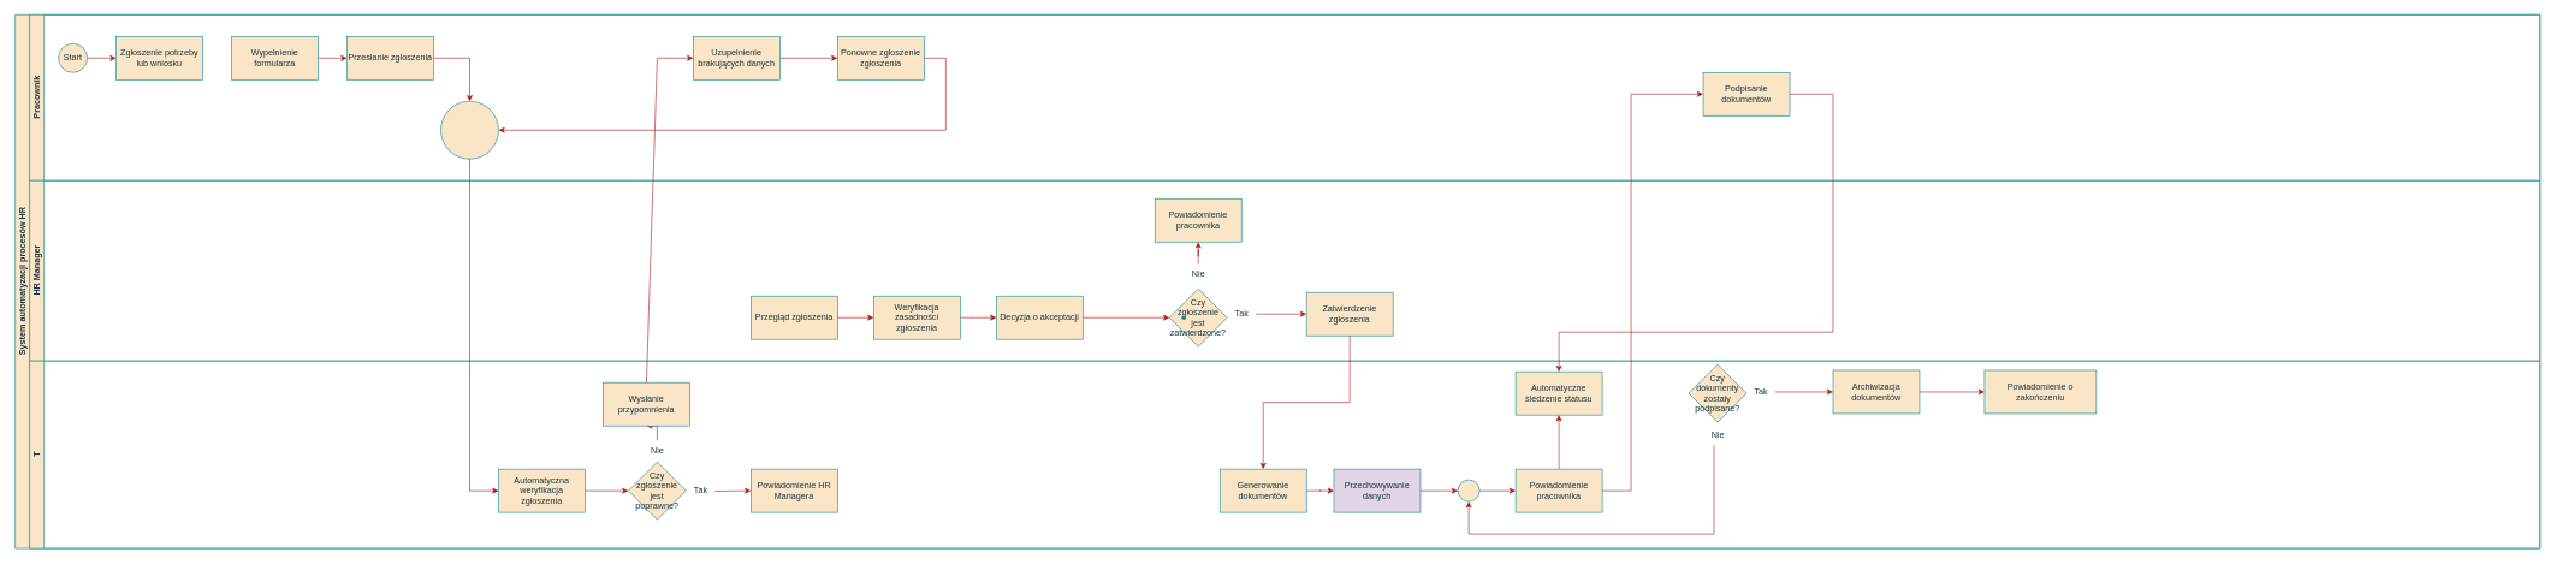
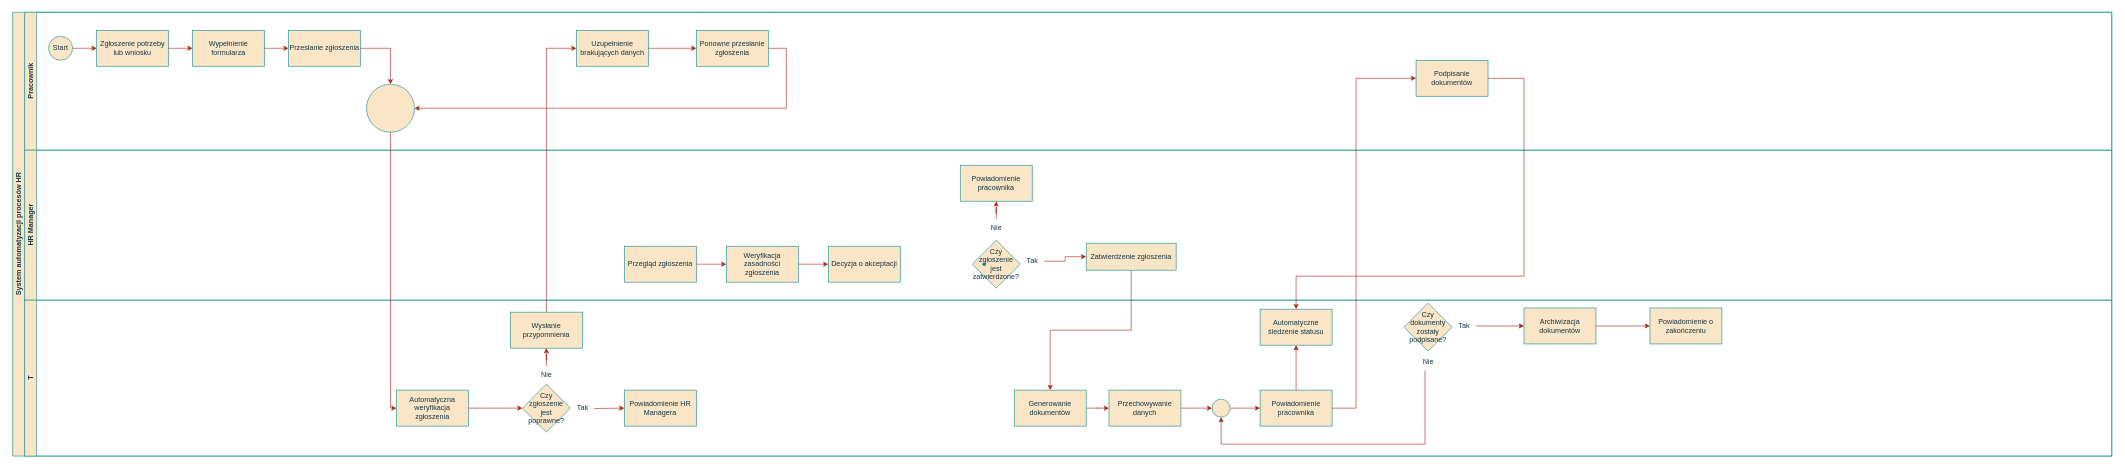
+ <mxCell id="8" value="" style="edgeStyle=none;orthogonalLoop=1;jettySize=auto;html=1;rounded=0;exitX=1;exitY=0.5;exitDx=0;exitDy=0;entryX=0;entryY=0.5;entryDx=0;entryDy=0;labelBackgroundColor=none;strokeColor=#A8201A;fontColor=default;" edge="1" parent="3" source="6" target="7"><mxGeometry width="100" relative="1" as="geometry"><mxPoint x="230" y="40" as="sourcePoint" /><mxPoint x="330" y="40" as="targetPoint" /><Array as="points" /></mxGeometry></mxCell>
- <mxCell id="13" value="Ponowne zgłoszenie zgłoszenia" style="whiteSpace=wrap;html=1;labelBackgroundColor=none;fillColor=#FAE5C7;strokeColor=#0F8B8D;fontColor=#143642;" vertex="1" parent="3"><mxGeometry x="1120" y="30" width="120" height="60" as="geometry" /></mxCell>
+ <mxCell id="13" value="Ponowne przesłanie zgłoszenia" style="whiteSpace=wrap;html=1;labelBackgroundColor=none;fillColor=#FAE5C7;strokeColor=#0F8B8D;fontColor=#143642;" vertex="1" parent="3"><mxGeometry x="1120" y="30" width="120" height="60" as="geometry" /></mxCell>
- <mxCell id="18" value="Zatwierdzenie zgłoszenia" style="whiteSpace=wrap;html=1;labelBackgroundColor=none;fillColor=#FAE5C7;strokeColor=#0F8B8D;fontColor=#143642;" vertex="1" parent="17"><mxGeometry x="1770" y="155" width="120" height="60" as="geometry" /></mxCell>
+ <mxCell id="18" value="Zatwierdzenie zgłoszenia" style="whiteSpace=wrap;html=1;labelBackgroundColor=none;fillColor=#FAE5C7;strokeColor=#0F8B8D;fontColor=#143642;" vertex="1" parent="17"><mxGeometry x="1770" y="155" width="150" height="45" as="geometry" /></mxCell>
- <mxCell id="29" value="" style="edgeStyle=orthogonalEdgeStyle;rounded=0;orthogonalLoop=1;jettySize=auto;html=1;entryX=0;entryY=0.5;entryDx=0;entryDy=0;labelBackgroundColor=none;strokeColor=#A8201A;fontColor=default;" edge="1" parent="17" source="30" target="19"><mxGeometry relative="1" as="geometry" /></mxCell>
- <mxCell id="56" value="Powiadomienie o zakończeniu" style="whiteSpace=wrap;html=1;labelBackgroundColor=none;fillColor=#FAE5C7;strokeColor=#0F8B8D;fontColor=#143642;" vertex="1" parent="34"><mxGeometry x="2710" y="13" width="155" height="60" as="geometry" /></mxCell>
+ <mxCell id="56" value="Powiadomienie o zakończeniu" style="whiteSpace=wrap;html=1;labelBackgroundColor=none;fillColor=#FAE5C7;strokeColor=#0F8B8D;fontColor=#143642;" vertex="1" parent="34"><mxGeometry x="2710" y="13" width="120" height="60" as="geometry" /></mxCell>
- <mxCell id="41" value="Wysłanie przypomnienia" style="whiteSpace=wrap;html=1;labelBackgroundColor=none;fillColor=#FAE5C7;strokeColor=#0F8B8D;fontColor=#143642;" vertex="1" parent="34"><mxGeometry x="795" y="30" width="120" height="60" as="geometry" /></mxCell>
+ <mxCell id="41" value="Wysłanie przypomnienia" style="whiteSpace=wrap;html=1;labelBackgroundColor=none;fillColor=#FAE5C7;strokeColor=#0F8B8D;fontColor=#143642;" vertex="1" parent="34"><mxGeometry x="810" y="20" width="120" height="60" as="geometry" /></mxCell>
- <mxCell id="35" value="Automatyczna weryfikacja zgłoszenia" style="whiteSpace=wrap;html=1;labelBackgroundColor=none;fillColor=#FAE5C7;strokeColor=#0F8B8D;fontColor=#143642;" vertex="1" parent="34"><mxGeometry x="650" y="150" width="120" height="60" as="geometry" /></mxCell>
+ <mxCell id="35" value="Automatyczna weryfikacja zgłoszenia" style="whiteSpace=wrap;html=1;labelBackgroundColor=none;fillColor=#FAE5C7;strokeColor=#0F8B8D;fontColor=#143642;" vertex="1" parent="34"><mxGeometry x="620" y="150" width="120" height="60" as="geometry" /></mxCell>
- <mxCell id="51" value="Przechowywanie danych" style="whiteSpace=wrap;html=1;labelBackgroundColor=none;fillColor=#e1d5e7;strokeColor=#0F8B8D;fontColor=#143642;" vertex="1" parent="34"><mxGeometry x="1808" y="150" width="120" height="60" as="geometry" /></mxCell>
+ <mxCell id="51" value="Przechowywanie danych" style="whiteSpace=wrap;html=1;labelBackgroundColor=none;fillColor=#FAE5C7;strokeColor=#0F8B8D;fontColor=#143642;" vertex="1" parent="34"><mxGeometry x="1808" y="150" width="120" height="60" as="geometry" /></mxCell>
